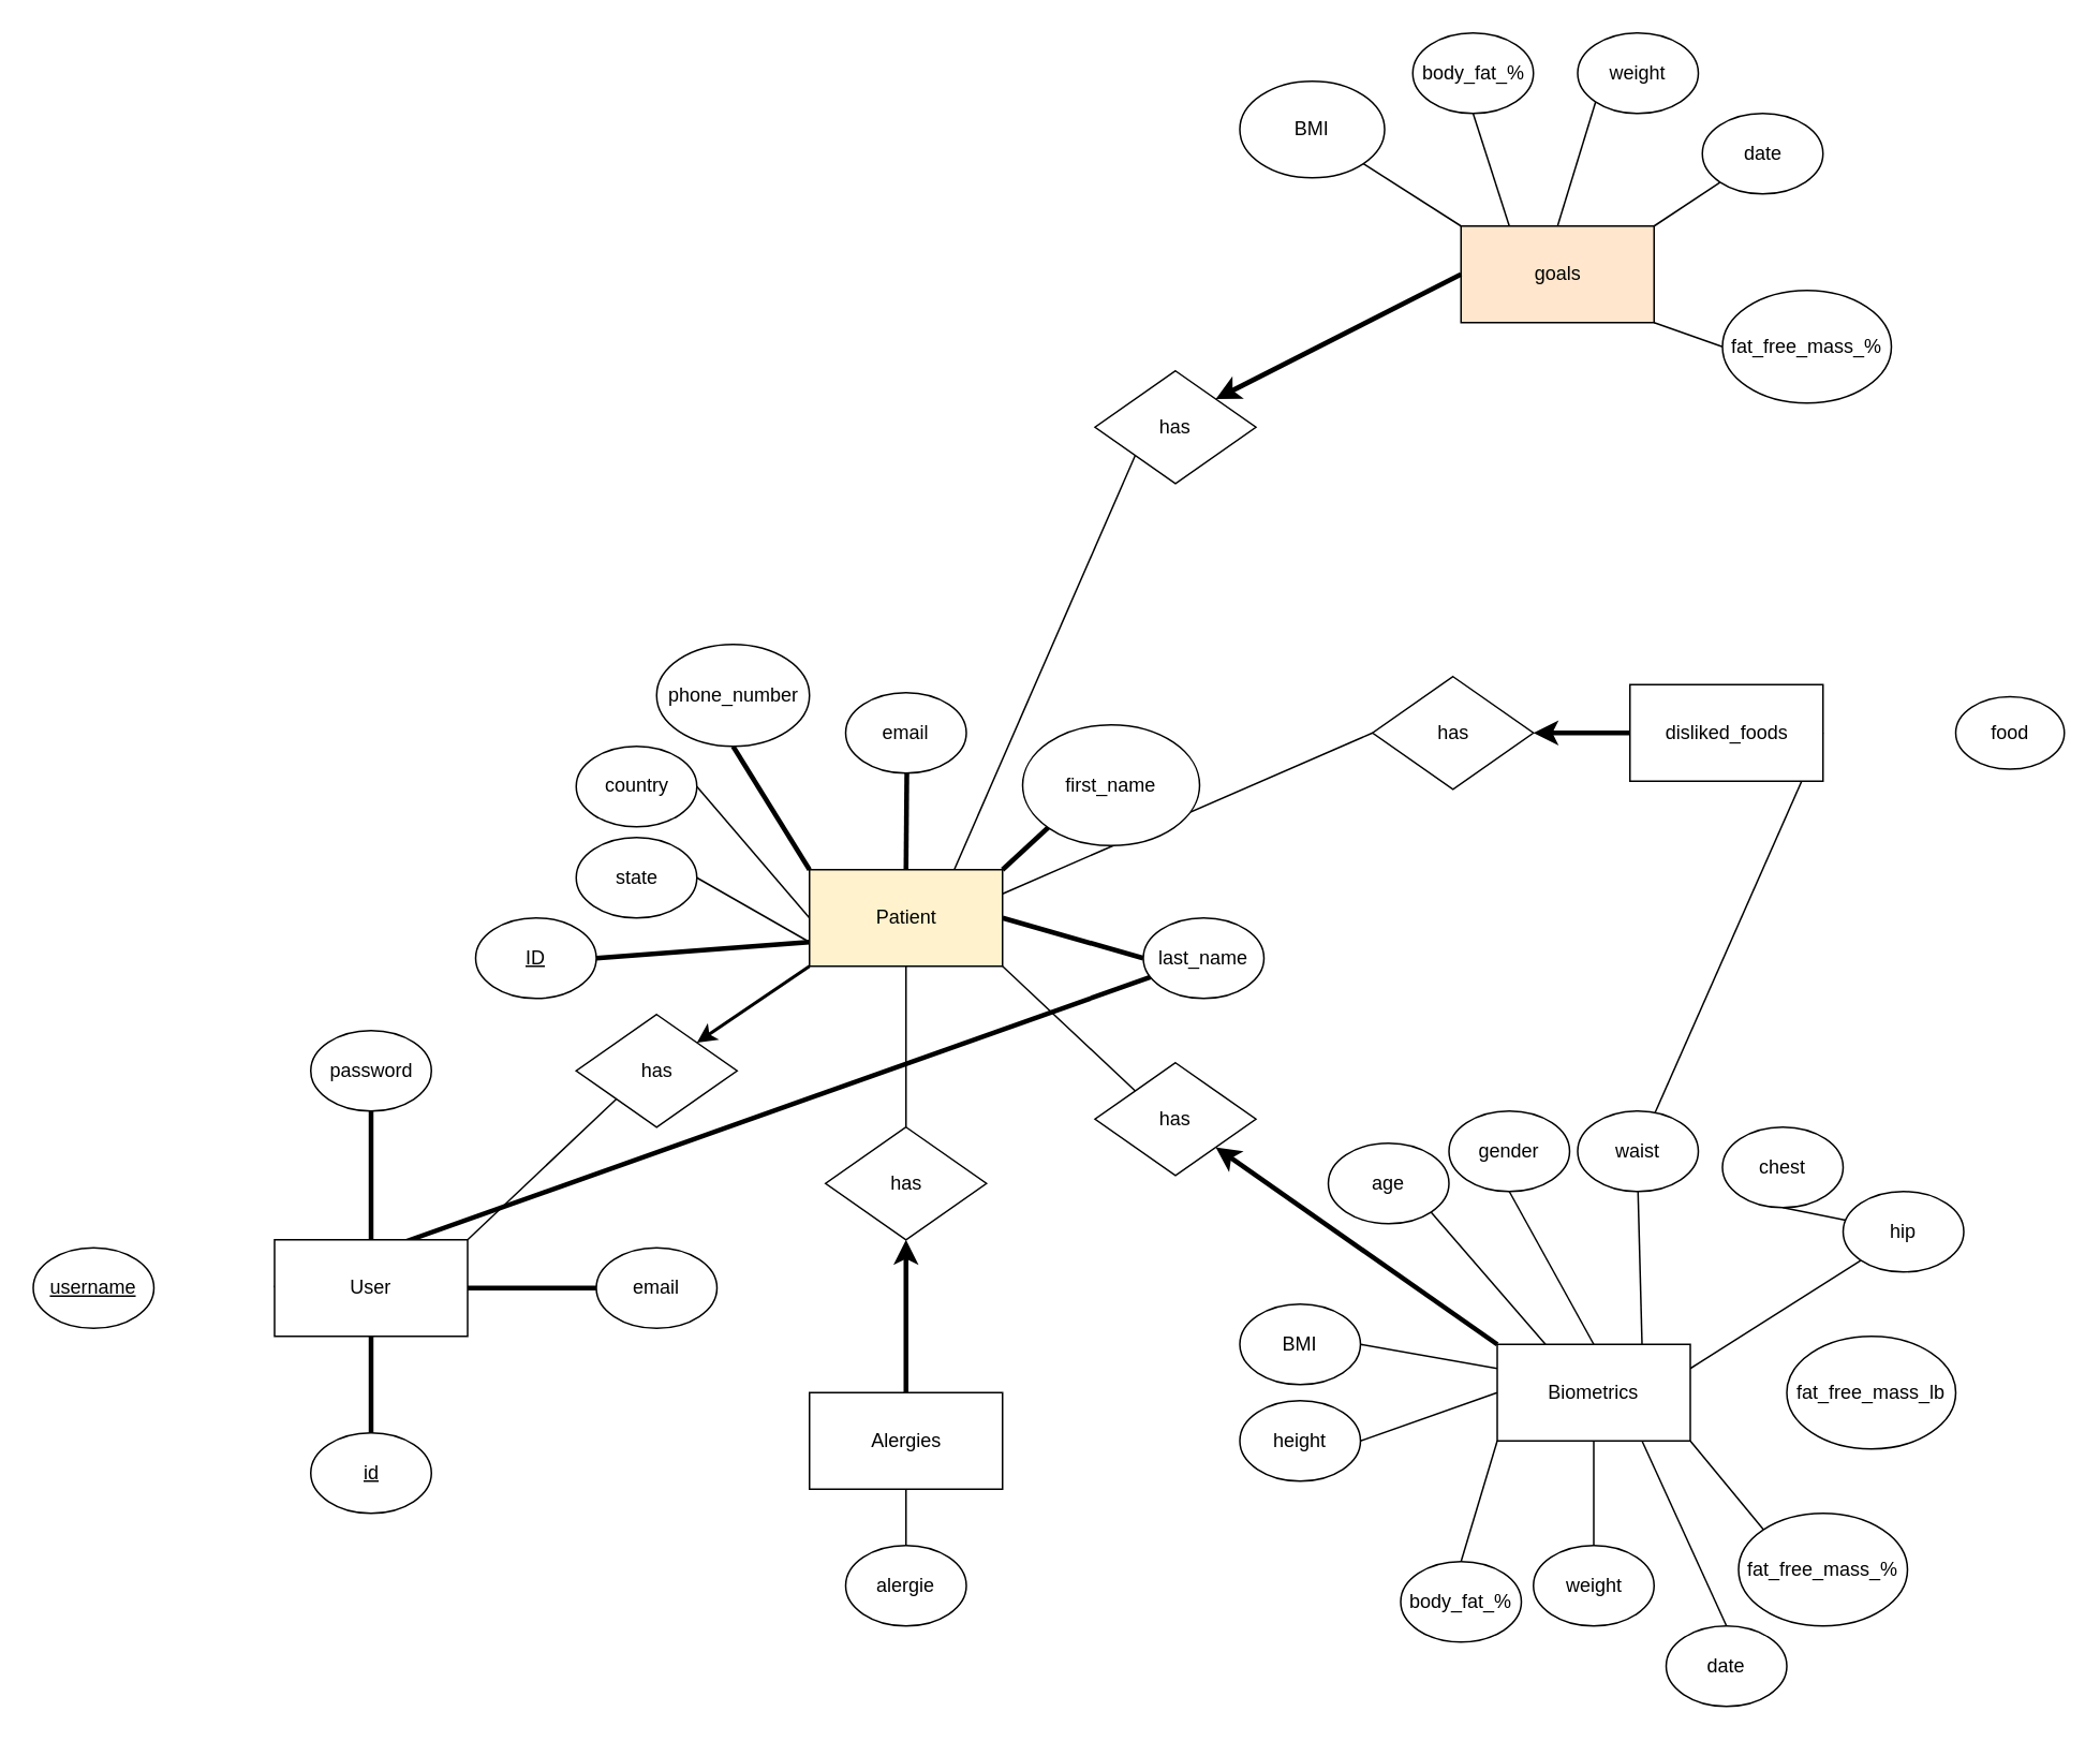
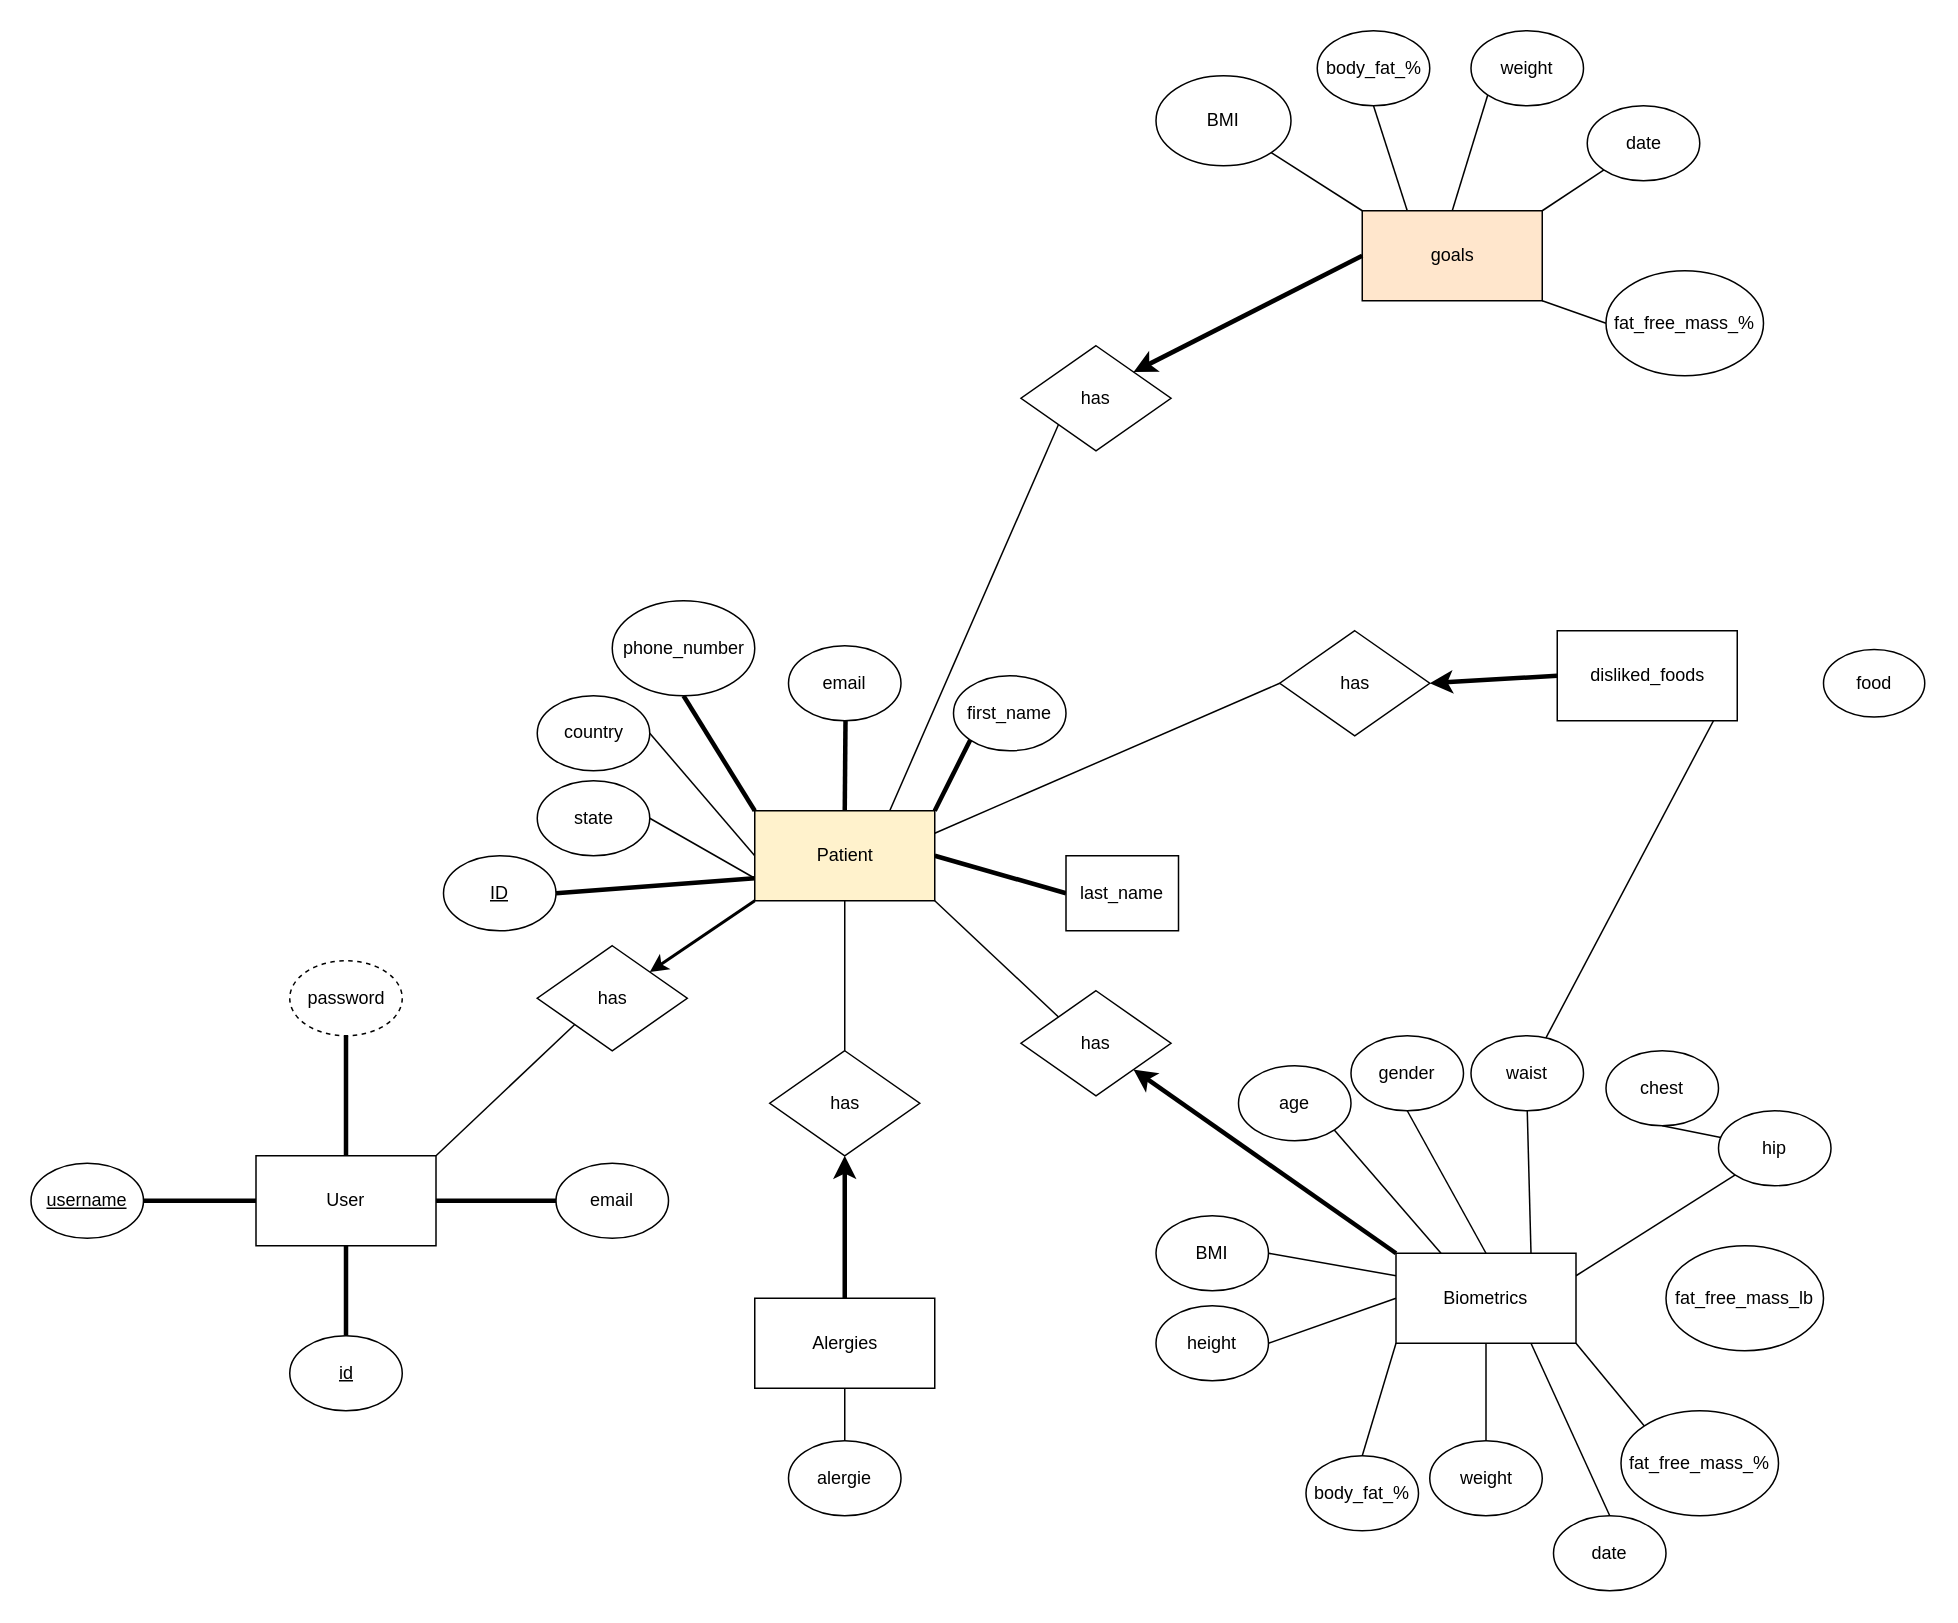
- <mxCell id="63" value="disliked_foods" style="rounded=0;whiteSpace=wrap;html=1;" parent="1" vertex="1"><mxGeometry x="1012.5" y="425" width="120" height="60" as="geometry" /></mxCell>
+ <mxCell id="63" value="disliked_foods" style="rounded=0;whiteSpace=wrap;html=1;" parent="1" vertex="1"><mxGeometry x="1037.5" y="420" width="120" height="60" as="geometry" /></mxCell>
- <mxCell id="49" value="first_name" style="ellipse;whiteSpace=wrap;html=1;" parent="1" vertex="1"><mxGeometry x="635" y="450" width="110" height="75" as="geometry" /></mxCell>
+ <mxCell id="49" value="first_name" style="ellipse;whiteSpace=wrap;html=1;" parent="1" vertex="1"><mxGeometry x="635" y="450" width="75" height="50" as="geometry" /></mxCell>
- <mxCell id="52" value="last_name" style="ellipse;whiteSpace=wrap;html=1;" parent="1" vertex="1"><mxGeometry x="710" y="570" width="75" height="50" as="geometry" /></mxCell>
+ <mxCell id="52" value="last_name" style="whiteSpace=wrap;html=1;rounded=0;" parent="1" vertex="1"><mxGeometry x="710" y="570" width="75" height="50" as="geometry" /></mxCell>
- <mxCell id="7" value="password" style="ellipse;whiteSpace=wrap;html=1;" parent="1" vertex="1"><mxGeometry x="192.5" y="640" width="75" height="50" as="geometry" /></mxCell>
+ <mxCell id="7" value="password" style="ellipse;whiteSpace=wrap;html=1;dashed=1;" parent="1" vertex="1"><mxGeometry x="192.5" y="640" width="75" height="50" as="geometry" /></mxCell>
- <mxCell id="2" style="edgeStyle=none;html=1;exitX=0;exitY=0.5;exitDx=0;exitDy=0;endArrow=none;endFill=0;strokeWidth=3;" parent="1" source="6" target="52" edge="1"><mxGeometry relative="1" as="geometry" /></mxCell>
+ <mxCell id="2" style="edgeStyle=none;html=1;exitX=0;exitY=0.5;exitDx=0;exitDy=0;entryX=1;entryY=0.5;entryDx=0;entryDy=0;endArrow=none;endFill=0;strokeWidth=3;" parent="1" source="6" target="8" edge="1"><mxGeometry relative="1" as="geometry" /></mxCell>
